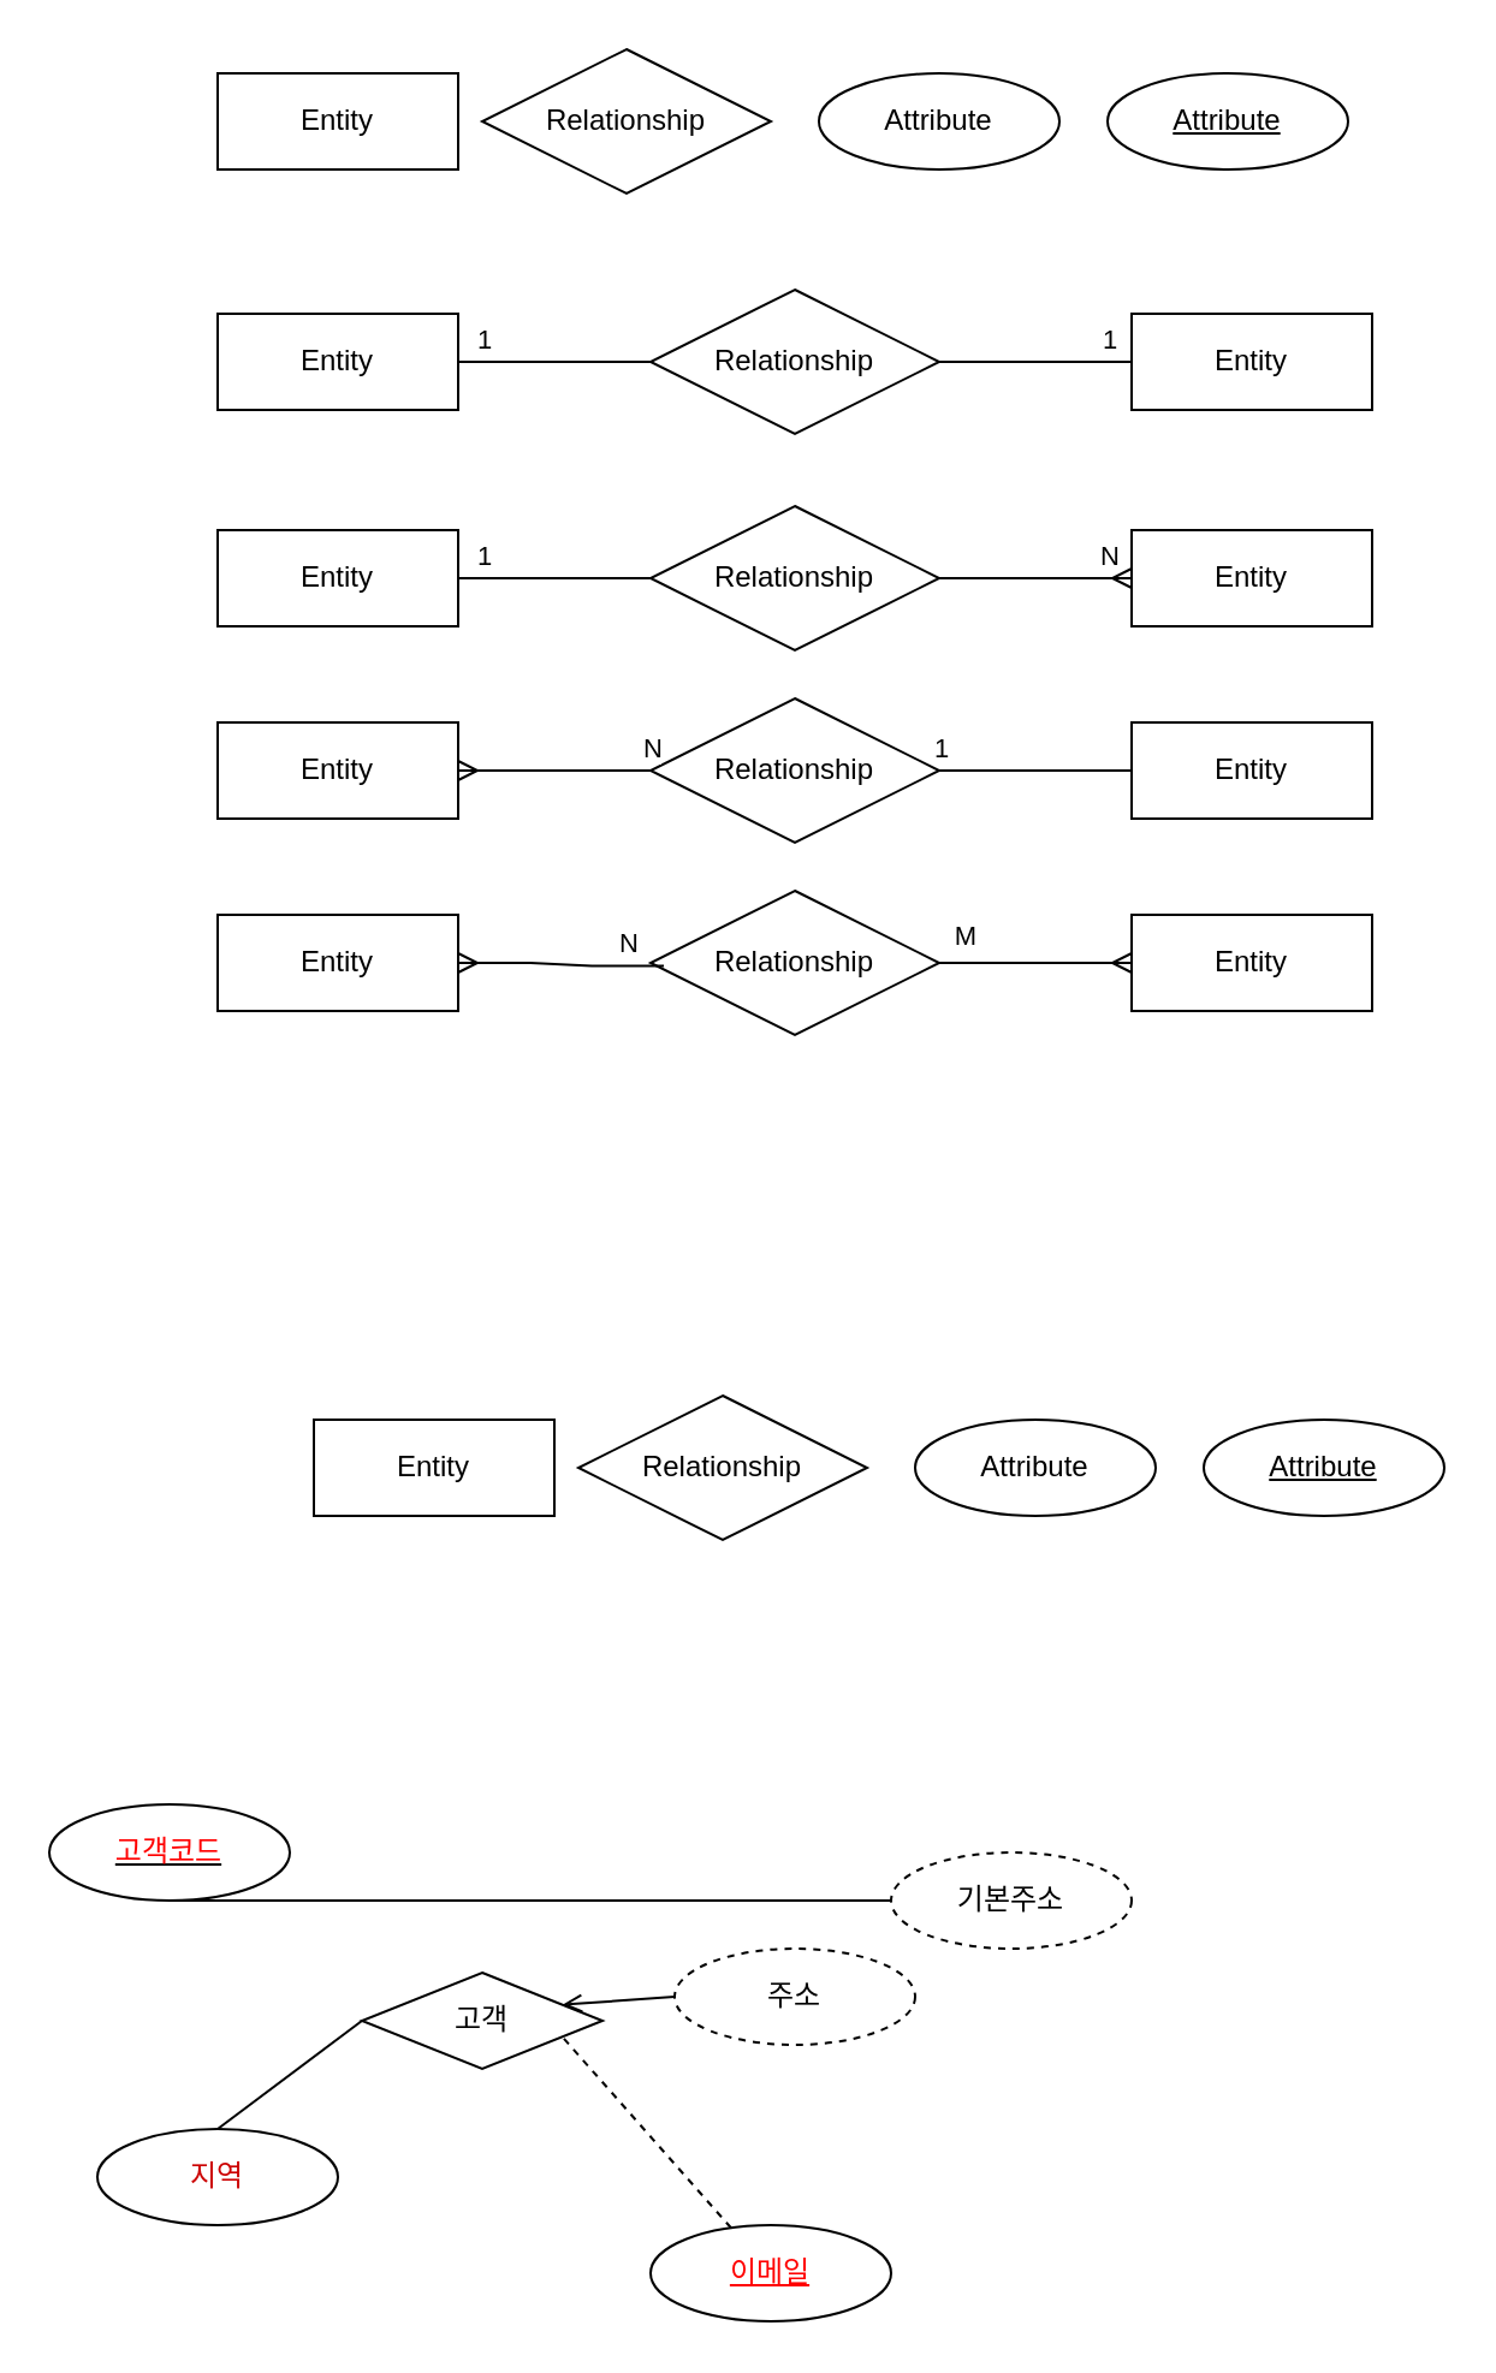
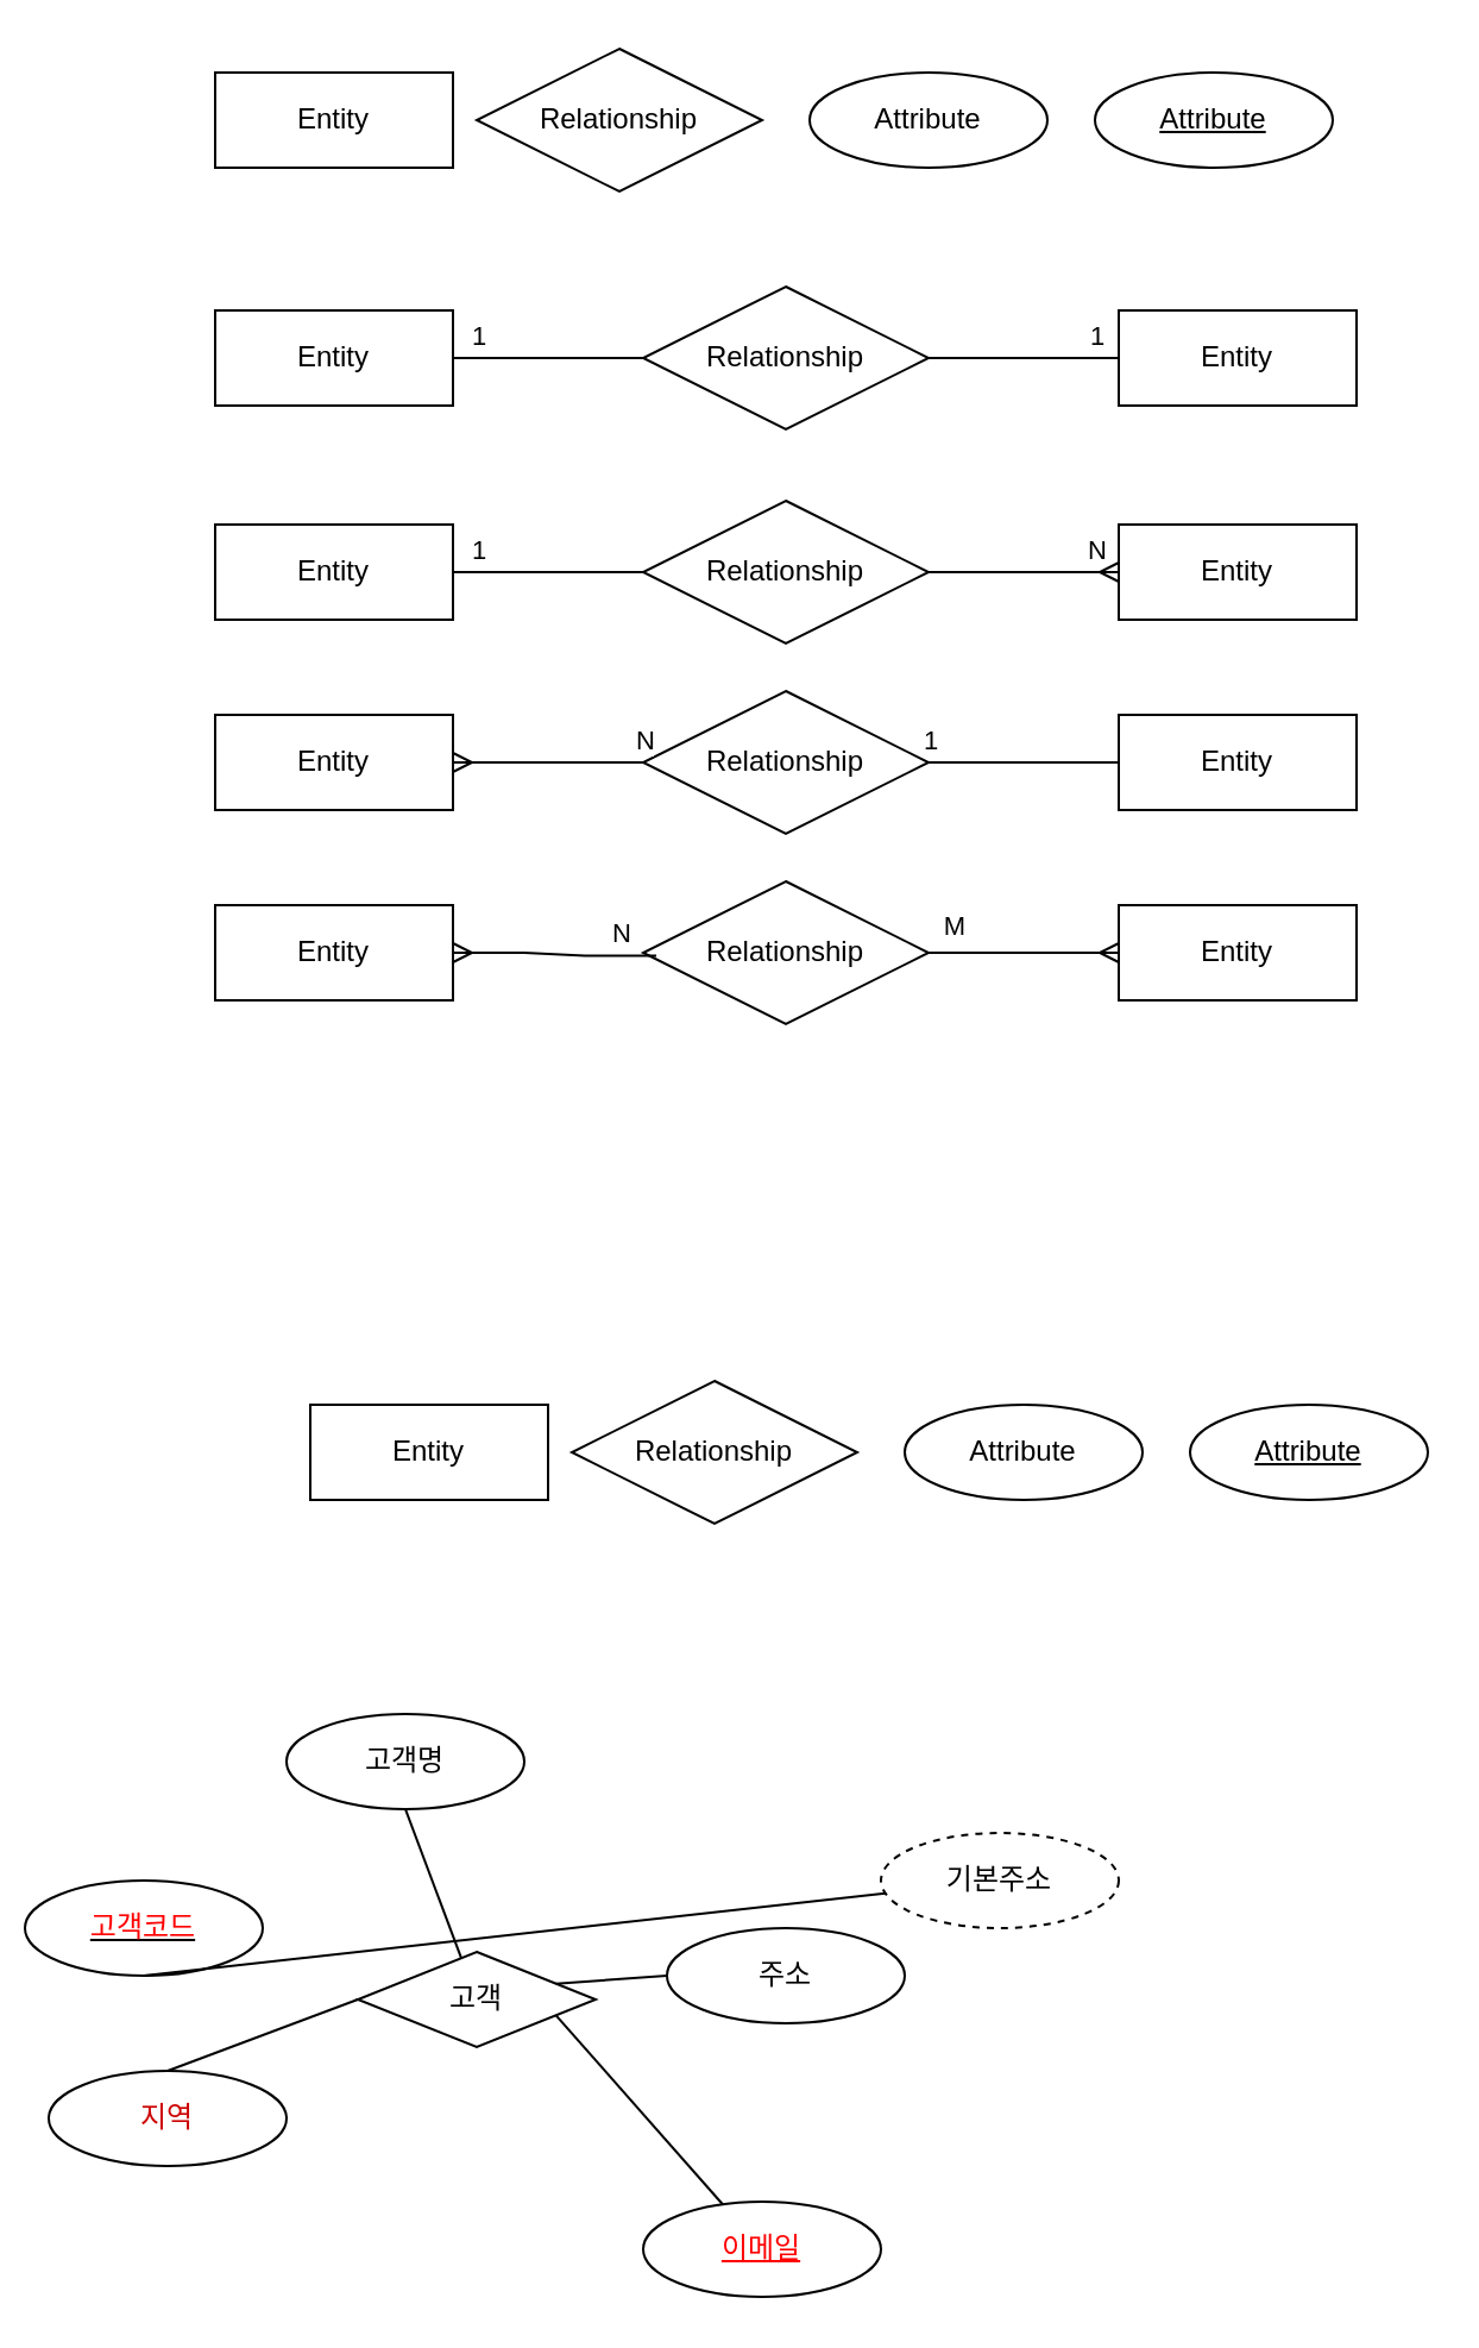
+ <mxCell id="40" value="고객명" style="ellipse;whiteSpace=wrap;html=1;align=center;" vertex="1" parent="1"><mxGeometry x="120" y="720" width="100" height="40" as="geometry" /></mxCell>
- <mxCell id="39" value="&lt;u&gt;&lt;font style=&quot;color: rgb(255, 0, 0);&quot;&gt;고객코드&lt;/font&gt;&lt;/u&gt;" style="ellipse;whiteSpace=wrap;html=1;align=center;" vertex="1" parent="1"><mxGeometry x="20" y="750" width="100" height="40" as="geometry" /></mxCell>
+ <mxCell id="39" value="&lt;u&gt;&lt;font style=&quot;color: rgb(255, 0, 0);&quot;&gt;고객코드&lt;/font&gt;&lt;/u&gt;" style="ellipse;whiteSpace=wrap;html=1;align=center;" vertex="1" parent="1"><mxGeometry x="10" y="790" width="100" height="40" as="geometry" /></mxCell>
+ <mxCell id="44" value="" style="endArrow=none;html=1;rounded=0;exitX=0.5;exitY=1;exitDx=0;exitDy=0;" edge="1" parent="1" source="40" target="38"><mxGeometry relative="1" as="geometry"><mxPoint x="400" y="960" as="sourcePoint" /><mxPoint x="560" y="960" as="targetPoint" /></mxGeometry></mxCell>
- <mxCell id="41" value="주소" style="ellipse;whiteSpace=wrap;html=1;align=center;dashed=1;" vertex="1" parent="1"><mxGeometry x="280" y="810" width="100" height="40" as="geometry" /></mxCell>
+ <mxCell id="41" value="주소" style="ellipse;whiteSpace=wrap;html=1;align=center;" vertex="1" parent="1"><mxGeometry x="280" y="810" width="100" height="40" as="geometry" /></mxCell>
- <mxCell id="46" value="" style="endArrow=open;html=1;rounded=0;exitX=0;exitY=0.5;exitDx=0;exitDy=0;entryX=1;entryY=0.25;entryDx=0;entryDy=0;" edge="1" parent="1" source="41" target="38"><mxGeometry relative="1" as="geometry"><mxPoint x="300" y="790" as="sourcePoint" /><mxPoint x="180" y="820" as="targetPoint" /></mxGeometry></mxCell>
+ <mxCell id="46" value="" style="endArrow=none;html=1;rounded=0;exitX=0;exitY=0.5;exitDx=0;exitDy=0;entryX=1;entryY=0.25;entryDx=0;entryDy=0;" edge="1" parent="1" source="41" target="38"><mxGeometry relative="1" as="geometry"><mxPoint x="300" y="790" as="sourcePoint" /><mxPoint x="180" y="820" as="targetPoint" /></mxGeometry></mxCell>
- <mxCell id="47" value="" style="endArrow=none;html=1;rounded=0;entryX=1;entryY=0.75;entryDx=0;entryDy=0;dashed=1;" edge="1" parent="1" source="42" target="38"><mxGeometry relative="1" as="geometry"><mxPoint x="300" y="790" as="sourcePoint" /><mxPoint x="180" y="820" as="targetPoint" /></mxGeometry></mxCell>
+ <mxCell id="47" value="" style="endArrow=none;html=1;rounded=0;entryX=1;entryY=0.75;entryDx=0;entryDy=0;" edge="1" parent="1" source="42" target="38"><mxGeometry relative="1" as="geometry"><mxPoint x="300" y="790" as="sourcePoint" /><mxPoint x="180" y="820" as="targetPoint" /></mxGeometry></mxCell>
- <mxCell id="43" value="&lt;font style=&quot;color: rgb(204, 0, 0);&quot;&gt;지역&lt;/font&gt;" style="ellipse;whiteSpace=wrap;html=1;align=center;" vertex="1" parent="1"><mxGeometry x="40" y="885" width="100" height="40" as="geometry" /></mxCell>
+ <mxCell id="43" value="&lt;font style=&quot;color: rgb(204, 0, 0);&quot;&gt;지역&lt;/font&gt;" style="ellipse;whiteSpace=wrap;html=1;align=center;" vertex="1" parent="1"><mxGeometry x="20" y="870" width="100" height="40" as="geometry" /></mxCell>
